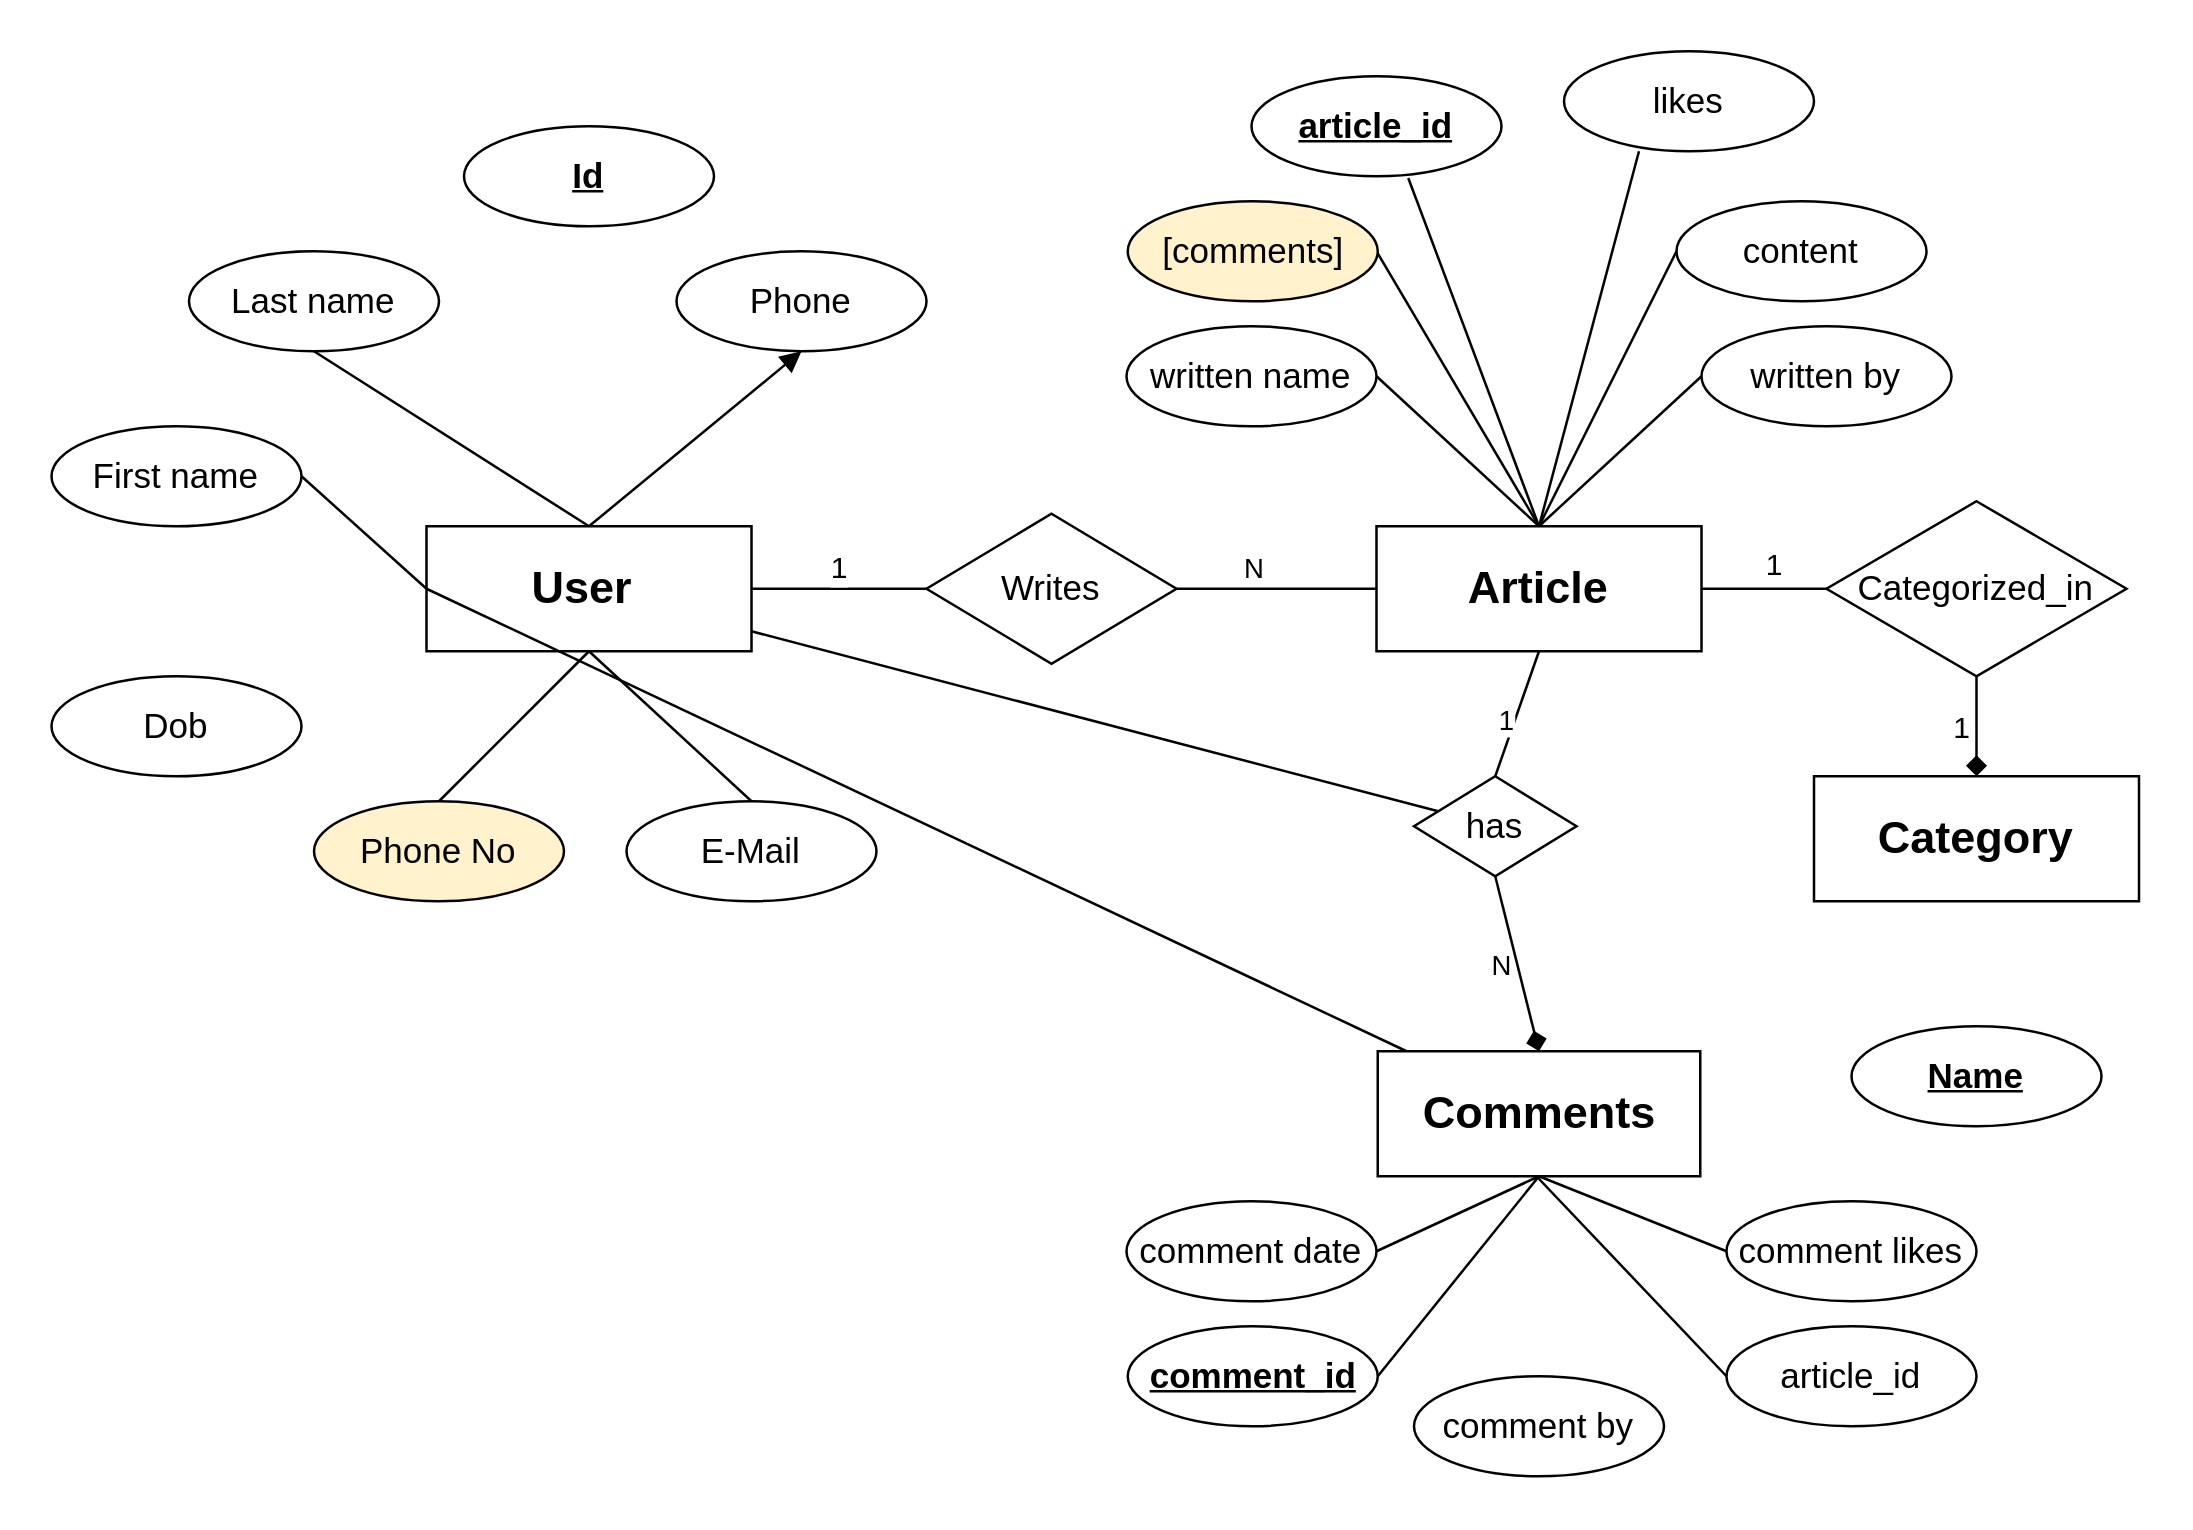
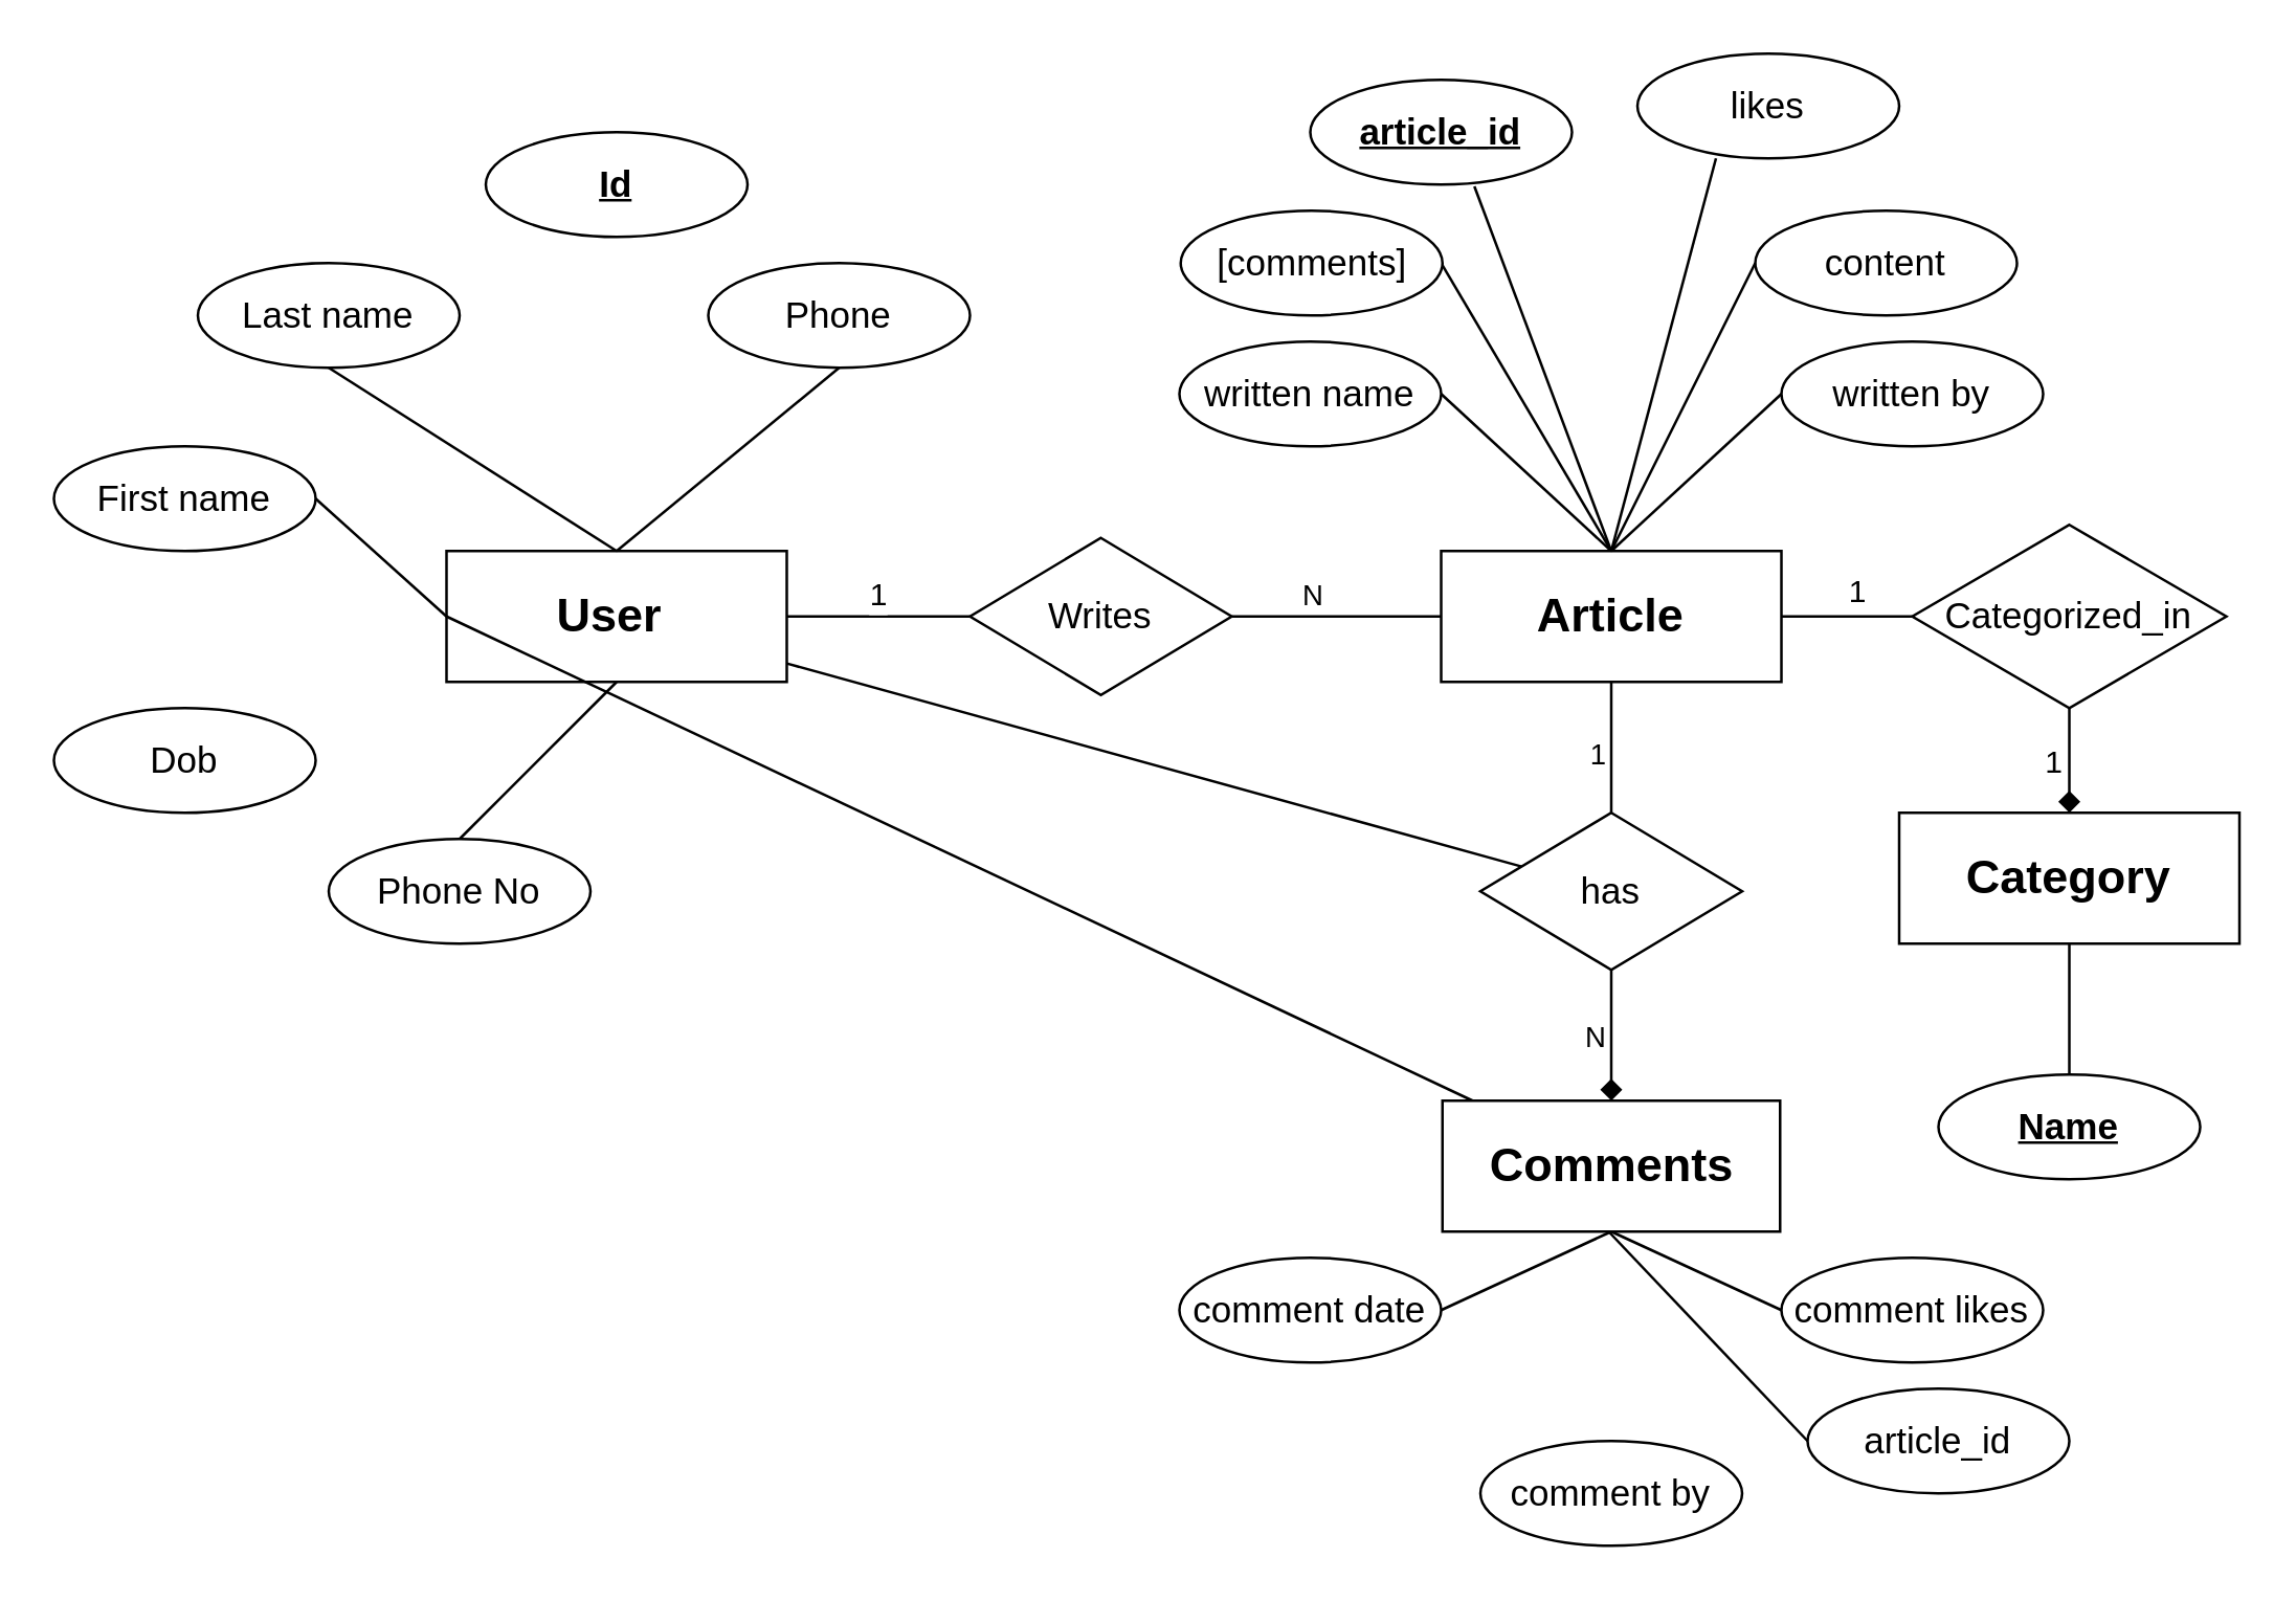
- <mxCell id="45" value="&lt;font style=&quot;font-size: 14px;&quot;&gt;[comments]&lt;/font&gt;" style="ellipse;whiteSpace=wrap;html=1;align=center;fillColor=#fff2cc;" vertex="1" parent="1"><mxGeometry x="450.5" y="80" width="100" height="40" as="geometry" /></mxCell>
+ <mxCell id="45" value="&lt;font style=&quot;font-size: 14px;&quot;&gt;[comments]&lt;/font&gt;" style="ellipse;whiteSpace=wrap;html=1;align=center;" vertex="1" parent="1"><mxGeometry x="450.5" y="80" width="100" height="40" as="geometry" /></mxCell>
- <mxCell id="14" value="" style="endArrow=block;html=1;rounded=0;entryX=0.5;entryY=1;entryDx=0;entryDy=0;exitX=0.5;exitY=0;exitDx=0;exitDy=0;" edge="1" parent="1" source="2" target="9"><mxGeometry relative="1" as="geometry"><mxPoint x="275" y="250" as="sourcePoint" /><mxPoint x="275" y="170" as="targetPoint" /></mxGeometry></mxCell>
+ <mxCell id="14" value="" style="endArrow=none;html=1;rounded=0;entryX=0.5;entryY=1;entryDx=0;entryDy=0;exitX=0.5;exitY=0;exitDx=0;exitDy=0;" edge="1" parent="1" source="2" target="9"><mxGeometry relative="1" as="geometry"><mxPoint x="275" y="250" as="sourcePoint" /><mxPoint x="275" y="170" as="targetPoint" /></mxGeometry></mxCell>
- <mxCell id="15" value="" style="endArrow=none;html=1;rounded=0;entryX=0.5;entryY=0;entryDx=0;entryDy=0;exitX=0.5;exitY=1;exitDx=0;exitDy=0;" edge="1" parent="1" source="2" target="3"><mxGeometry relative="1" as="geometry"><mxPoint x="285" y="260" as="sourcePoint" /><mxPoint x="285" y="180" as="targetPoint" /></mxGeometry></mxCell>
- <mxCell id="35" value="&lt;font style=&quot;font-size: 14px;&quot;&gt;has&lt;/font&gt;" style="shape=rhombus;perimeter=rhombusPerimeter;whiteSpace=wrap;html=1;align=center;" vertex="1" parent="1"><mxGeometry x="565" y="310" width="65" height="40" as="geometry" /></mxCell>
+ <mxCell id="35" value="&lt;font style=&quot;font-size: 14px;&quot;&gt;has&lt;/font&gt;" style="shape=rhombus;perimeter=rhombusPerimeter;whiteSpace=wrap;html=1;align=center;" vertex="1" parent="1"><mxGeometry x="565" y="310" width="100" height="60" as="geometry" /></mxCell>
- <mxCell id="8" value="&lt;font style=&quot;font-size: 14px;&quot;&gt;Phone No&lt;/font&gt;" style="ellipse;whiteSpace=wrap;html=1;align=center;fillColor=#fff2cc;" vertex="1" parent="1"><mxGeometry x="125" y="320" width="100" height="40" as="geometry" /></mxCell>
+ <mxCell id="8" value="&lt;font style=&quot;font-size: 14px;&quot;&gt;Phone No&lt;/font&gt;" style="ellipse;whiteSpace=wrap;html=1;align=center;" vertex="1" parent="1"><mxGeometry x="125" y="320" width="100" height="40" as="geometry" /></mxCell>
- <mxCell id="3" value="&lt;font style=&quot;font-size: 14px;&quot;&gt;E-Mail&lt;/font&gt;" style="ellipse;whiteSpace=wrap;html=1;align=center;" vertex="1" parent="1"><mxGeometry x="250" y="320" width="100" height="40" as="geometry" /></mxCell>
+ <mxCell id="57" value="" style="endArrow=none;html=1;rounded=0;entryX=0.5;entryY=0;entryDx=0;entryDy=0;" edge="1" parent="1" source="53" target="56"><mxGeometry relative="1" as="geometry"><mxPoint x="420" y="380" as="sourcePoint" /><mxPoint x="580" y="380" as="targetPoint" /></mxGeometry></mxCell>
- <mxCell id="42" value="&lt;span style=&quot;font-size: 14px;&quot;&gt;comment likes&lt;/span&gt;" style="ellipse;whiteSpace=wrap;html=1;align=center;" vertex="1" parent="1"><mxGeometry x="690" y="480" width="100" height="40" as="geometry" /></mxCell>
+ <mxCell id="42" value="&lt;span style=&quot;font-size: 14px;&quot;&gt;comment likes&lt;/span&gt;" style="ellipse;whiteSpace=wrap;html=1;align=center;" vertex="1" parent="1"><mxGeometry x="680" y="480" width="100" height="40" as="geometry" /></mxCell>
- <mxCell id="47" value="" style="endArrow=none;html=1;rounded=0;entryX=0.5;entryY=1;entryDx=0;entryDy=0;exitX=1;exitY=0.5;exitDx=0;exitDy=0;" edge="1" parent="1" source="40" target="34"><mxGeometry relative="1" as="geometry"><mxPoint x="390" y="560" as="sourcePoint" /><mxPoint x="550" y="560" as="targetPoint" /></mxGeometry></mxCell>
- <mxCell id="40" value="&lt;font style=&quot;font-size: 14px;&quot;&gt;&lt;b&gt;&lt;u&gt;comment_id&lt;/u&gt;&lt;/b&gt;&lt;/font&gt;" style="ellipse;whiteSpace=wrap;html=1;align=center;" vertex="1" parent="1"><mxGeometry x="450.5" y="530" width="100" height="40" as="geometry" /></mxCell>
